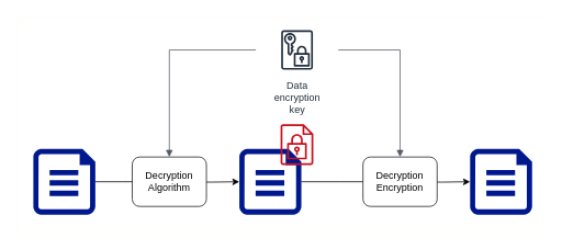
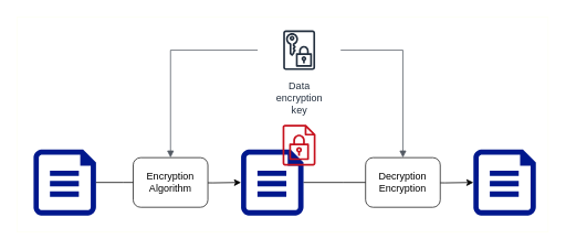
- <mxCell id="14" value="Decryption Algorithm" style="rounded=1;whiteSpace=wrap;html=1;strokeColor=#1A1A1A;" vertex="1" parent="1"><mxGeometry x="160" y="190" width="90" height="60" as="geometry" /></mxCell>
+ <mxCell id="14" value="Encryption Algorithm" style="rounded=1;whiteSpace=wrap;html=1;strokeColor=#1A1A1A;" vertex="1" parent="1"><mxGeometry x="160" y="190" width="90" height="60" as="geometry" /></mxCell>
